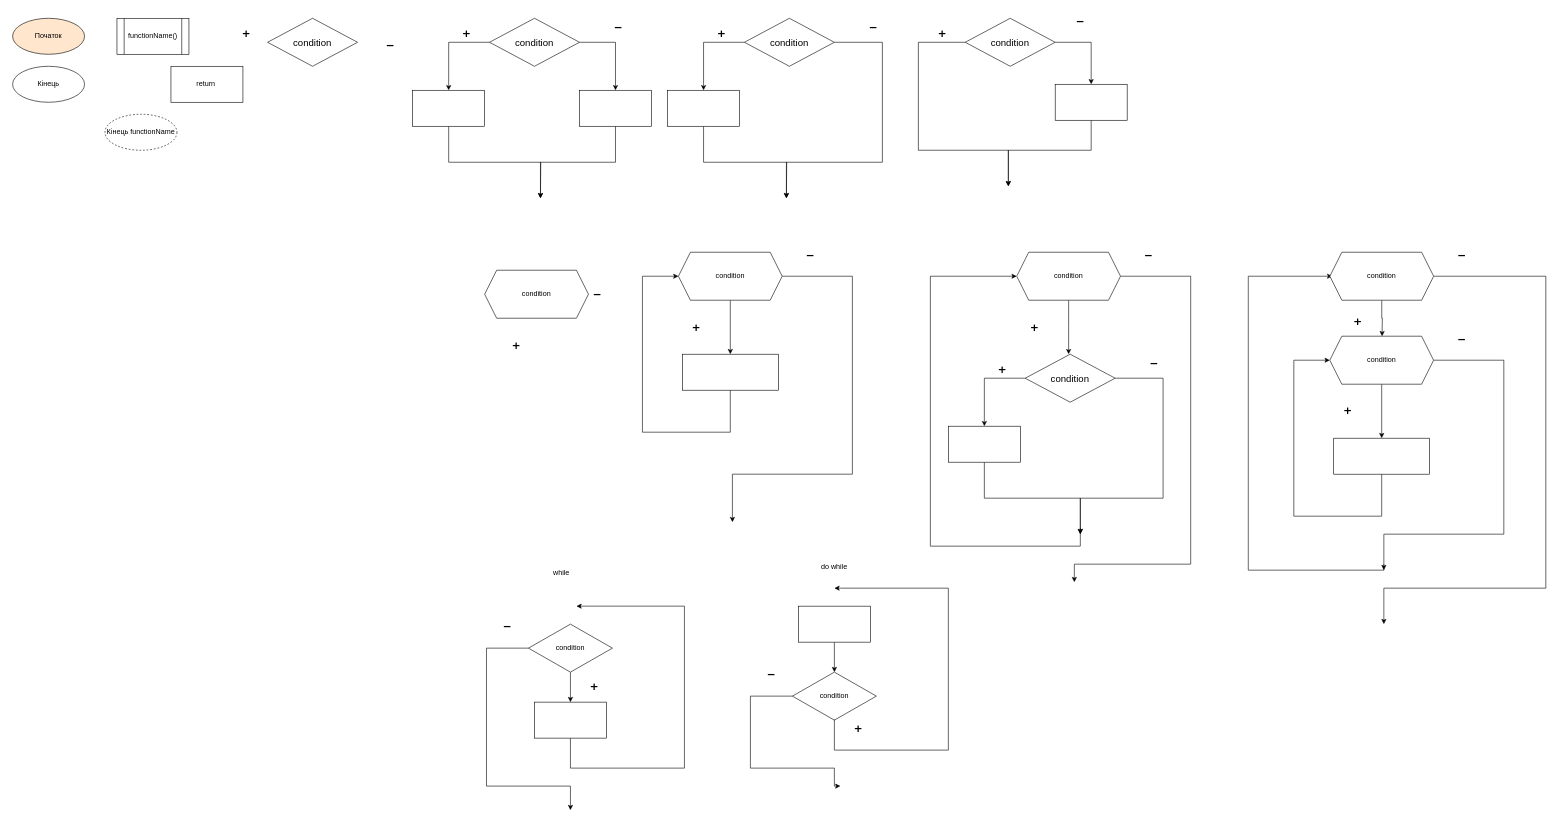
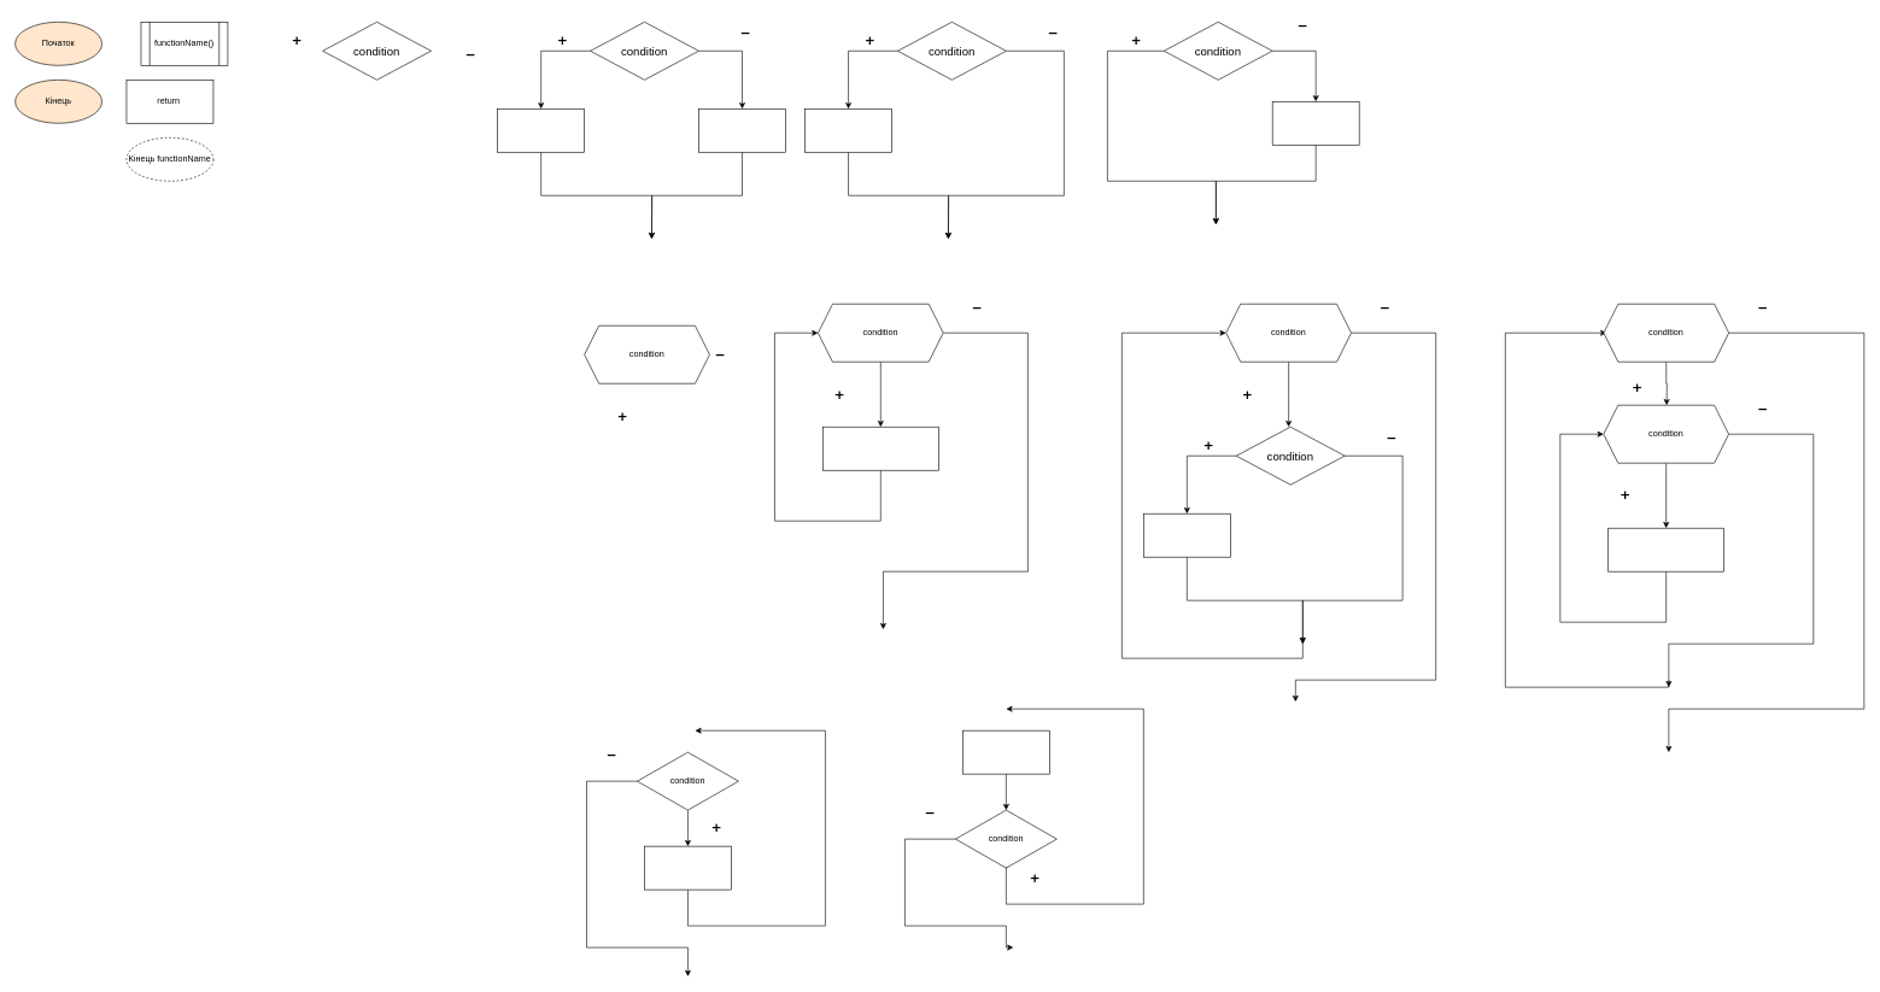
- <mxCell id="3" value="Кінець" style="ellipse;whiteSpace=wrap;html=1;" vertex="1" parent="1"><mxGeometry x="20" y="110" width="120" height="60" as="geometry" /></mxCell>
+ <mxCell id="3" value="Кінець" style="ellipse;whiteSpace=wrap;html=1;fillColor=#ffe6cc;" vertex="1" parent="1"><mxGeometry x="20" y="110" width="120" height="60" as="geometry" /></mxCell>
- <mxCell id="5" value="return&amp;nbsp;" style="rounded=0;whiteSpace=wrap;html=1;" vertex="1" parent="1"><mxGeometry x="284" y="110" width="120" height="60" as="geometry" /></mxCell>
+ <mxCell id="5" value="return&amp;nbsp;" style="rounded=0;whiteSpace=wrap;html=1;" vertex="1" parent="1"><mxGeometry x="174" y="110" width="120" height="60" as="geometry" /></mxCell>
- <mxCell id="84" value="do while" style="text;html=1;strokeColor=none;fillColor=none;align=center;verticalAlign=middle;whiteSpace=wrap;rounded=0;" vertex="1" parent="1"><mxGeometry x="1360" y="930" width="60" height="30" as="geometry" /></mxCell>
- <mxCell id="83" value="while" style="text;html=1;strokeColor=none;fillColor=none;align=center;verticalAlign=middle;whiteSpace=wrap;rounded=0;" vertex="1" parent="1"><mxGeometry x="905.09" y="940" width="60" height="30" as="geometry" /></mxCell>
